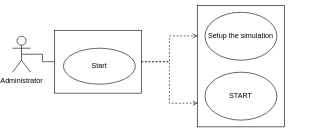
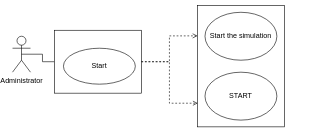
- <mxCell id="9" value="Setup the simulation" style="ellipse;whiteSpace=wrap;html=1;" vertex="1" parent="1"><mxGeometry x="341.26" y="20" width="120" height="80" as="geometry" /></mxCell>
+ <mxCell id="9" value="Start the simulation" style="ellipse;whiteSpace=wrap;html=1;" vertex="1" parent="1"><mxGeometry x="341.26" y="20" width="120" height="80" as="geometry" /></mxCell>
